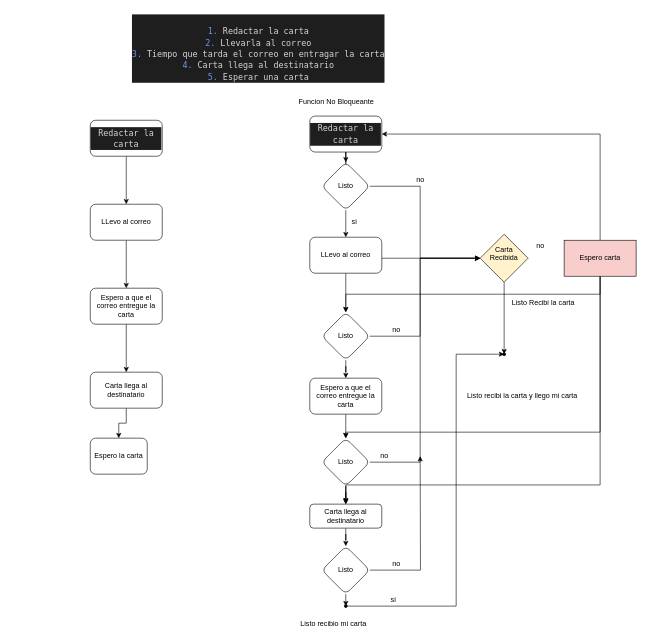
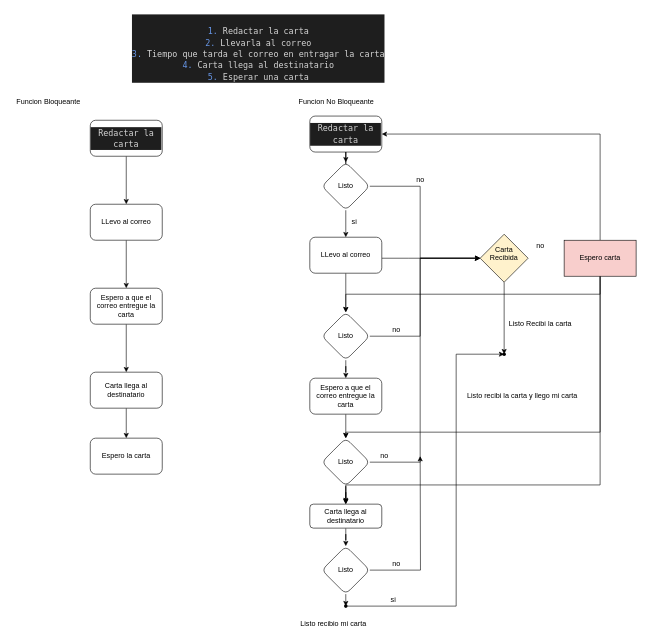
+ <mxCell id="55" value="Funcion Bloqueante" style="text;html=1;align=center;verticalAlign=middle;resizable=0;points=[];autosize=1;strokeColor=none;fillColor=none;" vertex="1" parent="1"><mxGeometry x="20" y="160" width="120" height="20" as="geometry" /></mxCell>
- <mxCell id="36" value="Listo Recibi la carta" style="text;html=1;align=center;verticalAlign=middle;resizable=0;points=[];autosize=1;strokeColor=none;fillColor=none;" vertex="1" parent="1"><mxGeometry x="845" y="495" width="120" height="20" as="geometry" /></mxCell>
+ <mxCell id="36" value="Listo Recibi la carta" style="text;html=1;align=center;verticalAlign=middle;resizable=0;points=[];autosize=1;strokeColor=none;fillColor=none;" vertex="1" parent="1"><mxGeometry x="840" y="530" width="120" height="20" as="geometry" /></mxCell>
- <mxCell id="11" value="Espero la carta" style="whiteSpace=wrap;html=1;rounded=1;" vertex="1" parent="1"><mxGeometry x="150" y="730" width="95" height="60" as="geometry" /></mxCell>
+ <mxCell id="11" value="Espero la carta" style="whiteSpace=wrap;html=1;rounded=1;" vertex="1" parent="1"><mxGeometry x="150" y="730" width="120" height="60" as="geometry" /></mxCell>
